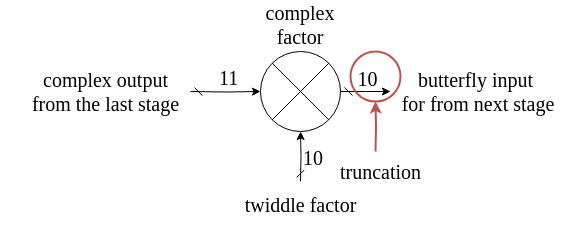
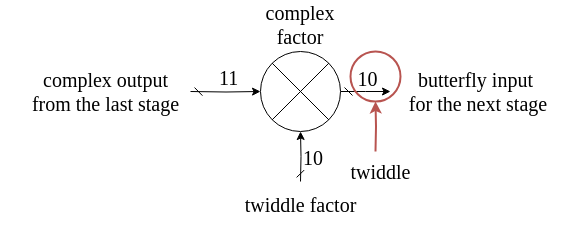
- <mxCell id="13" value="&lt;font style=&quot;font-size: 20px;&quot; face=&quot;Times New Roman&quot;&gt;butterfly input &lt;br&gt;&amp;nbsp;for from next stage&lt;/font&gt;" style="text;html=1;align=center;verticalAlign=middle;resizable=0;points=[];autosize=1;strokeColor=none;fillColor=none;" vertex="1" parent="1"><mxGeometry x="390" y="30" width="170" height="60" as="geometry" /></mxCell>
+ <mxCell id="13" value="&lt;font style=&quot;font-size: 20px;&quot; face=&quot;Times New Roman&quot;&gt;butterfly input &lt;br&gt;&amp;nbsp;for the next stage&lt;/font&gt;" style="text;html=1;align=center;verticalAlign=middle;resizable=0;points=[];autosize=1;strokeColor=none;fillColor=none;" vertex="1" parent="1"><mxGeometry x="390" y="30" width="170" height="60" as="geometry" /></mxCell>
- <mxCell id="11" value="&lt;font style=&quot;font-size: 20px;&quot; face=&quot;Times New Roman&quot;&gt;truncation&lt;/font&gt;" style="text;html=1;align=center;verticalAlign=middle;resizable=0;points=[];autosize=1;strokeColor=none;fillColor=none;" vertex="1" parent="1"><mxGeometry x="330" y="120" width="100" height="40" as="geometry" /></mxCell>
+ <mxCell id="11" value="&lt;font style=&quot;font-size: 20px;&quot; face=&quot;Times New Roman&quot;&gt;twiddle&lt;/font&gt;" style="text;html=1;align=center;verticalAlign=middle;resizable=0;points=[];autosize=1;strokeColor=none;fillColor=none;" vertex="1" parent="1"><mxGeometry x="330" y="120" width="100" height="40" as="geometry" /></mxCell>
